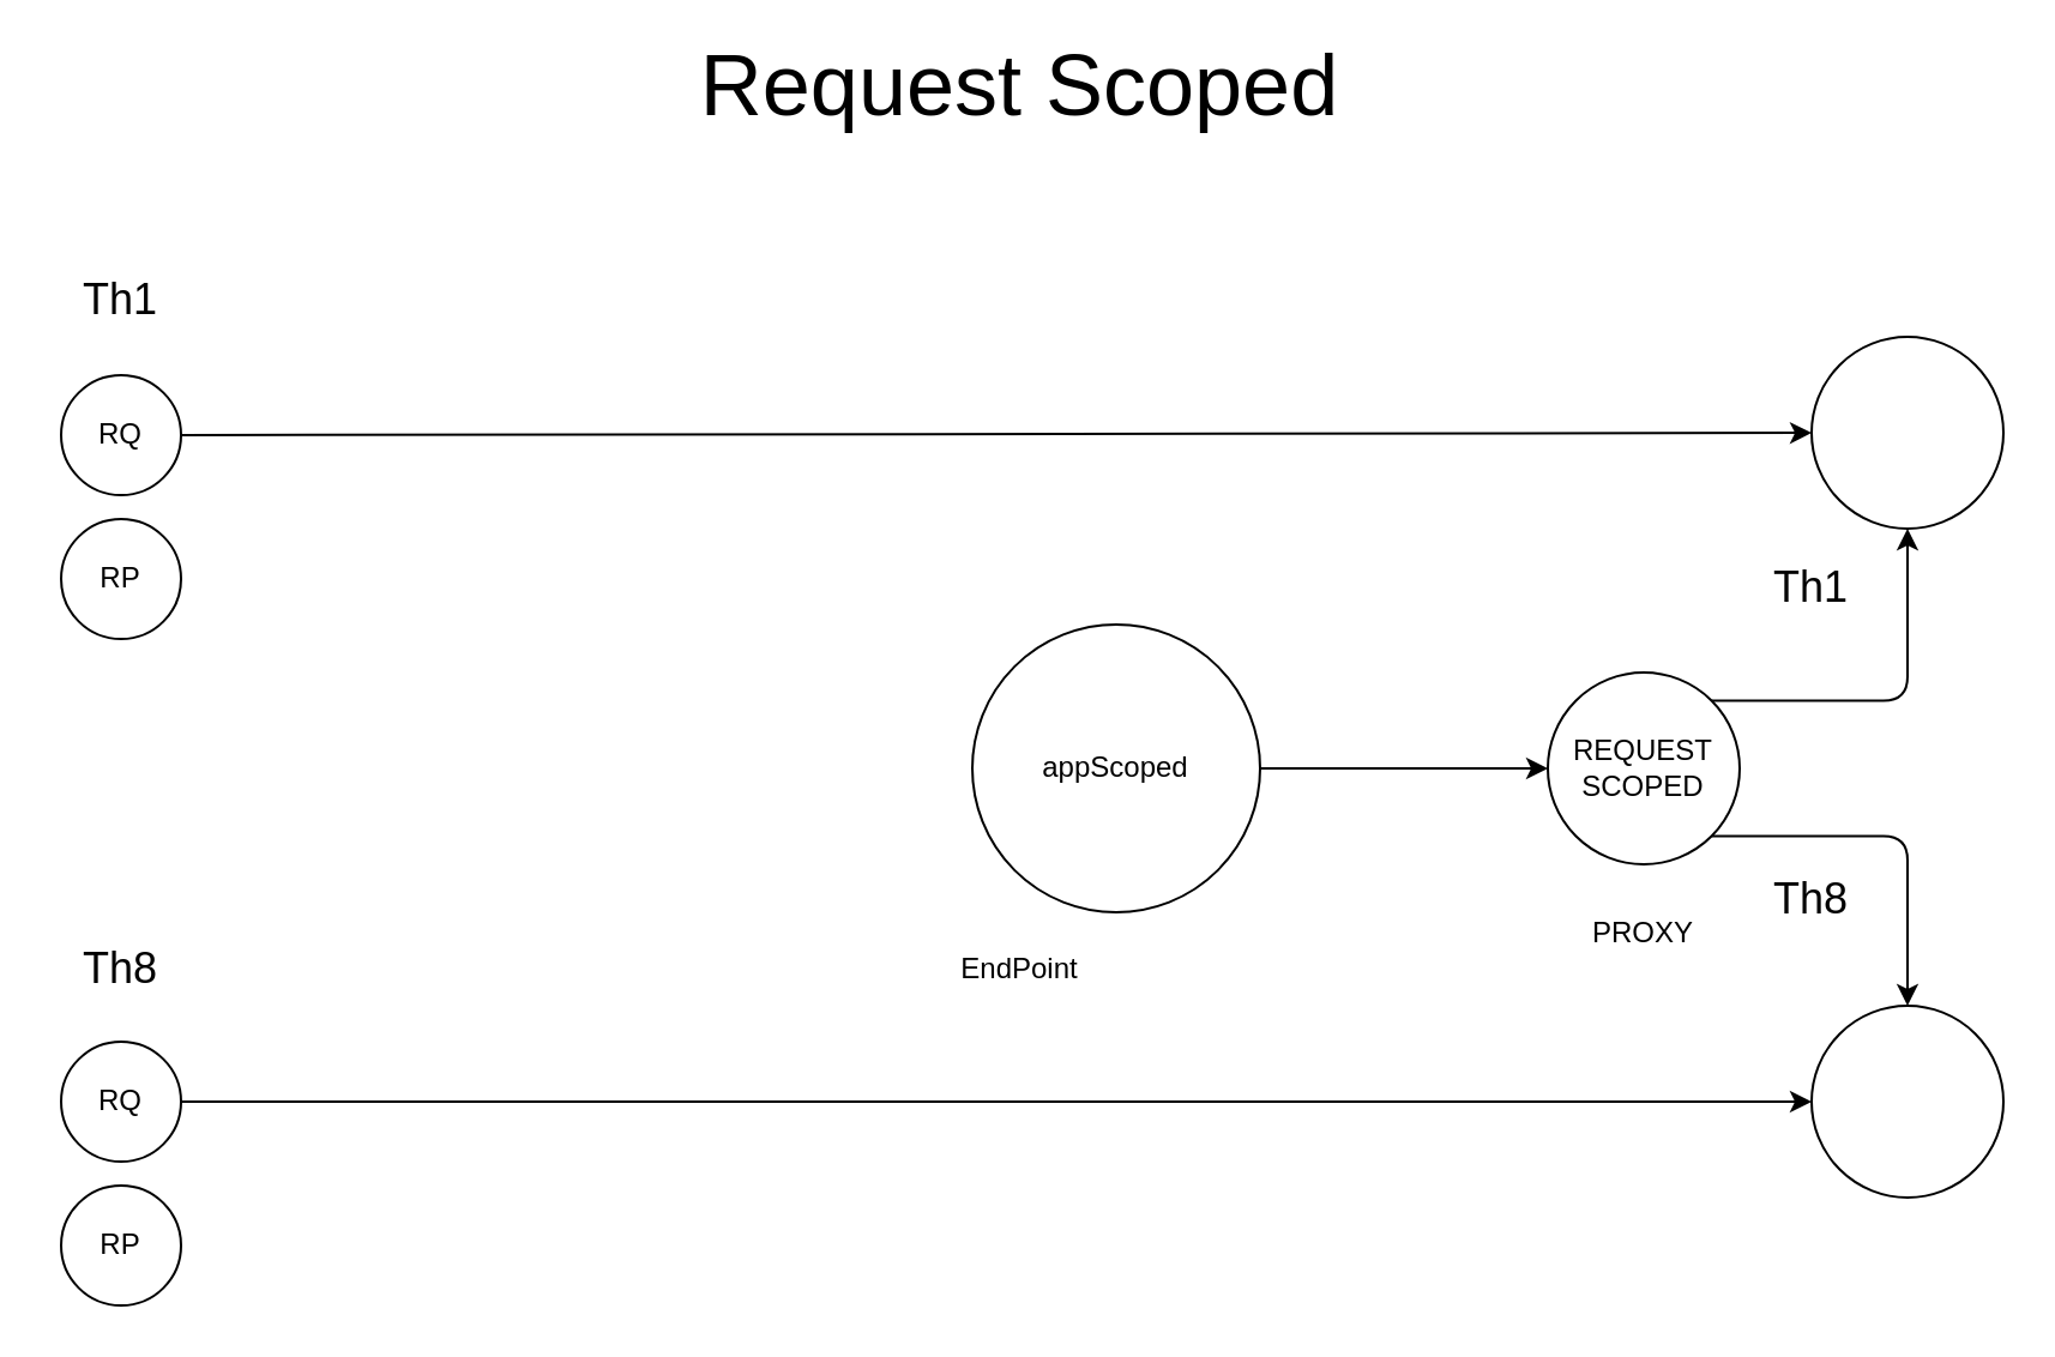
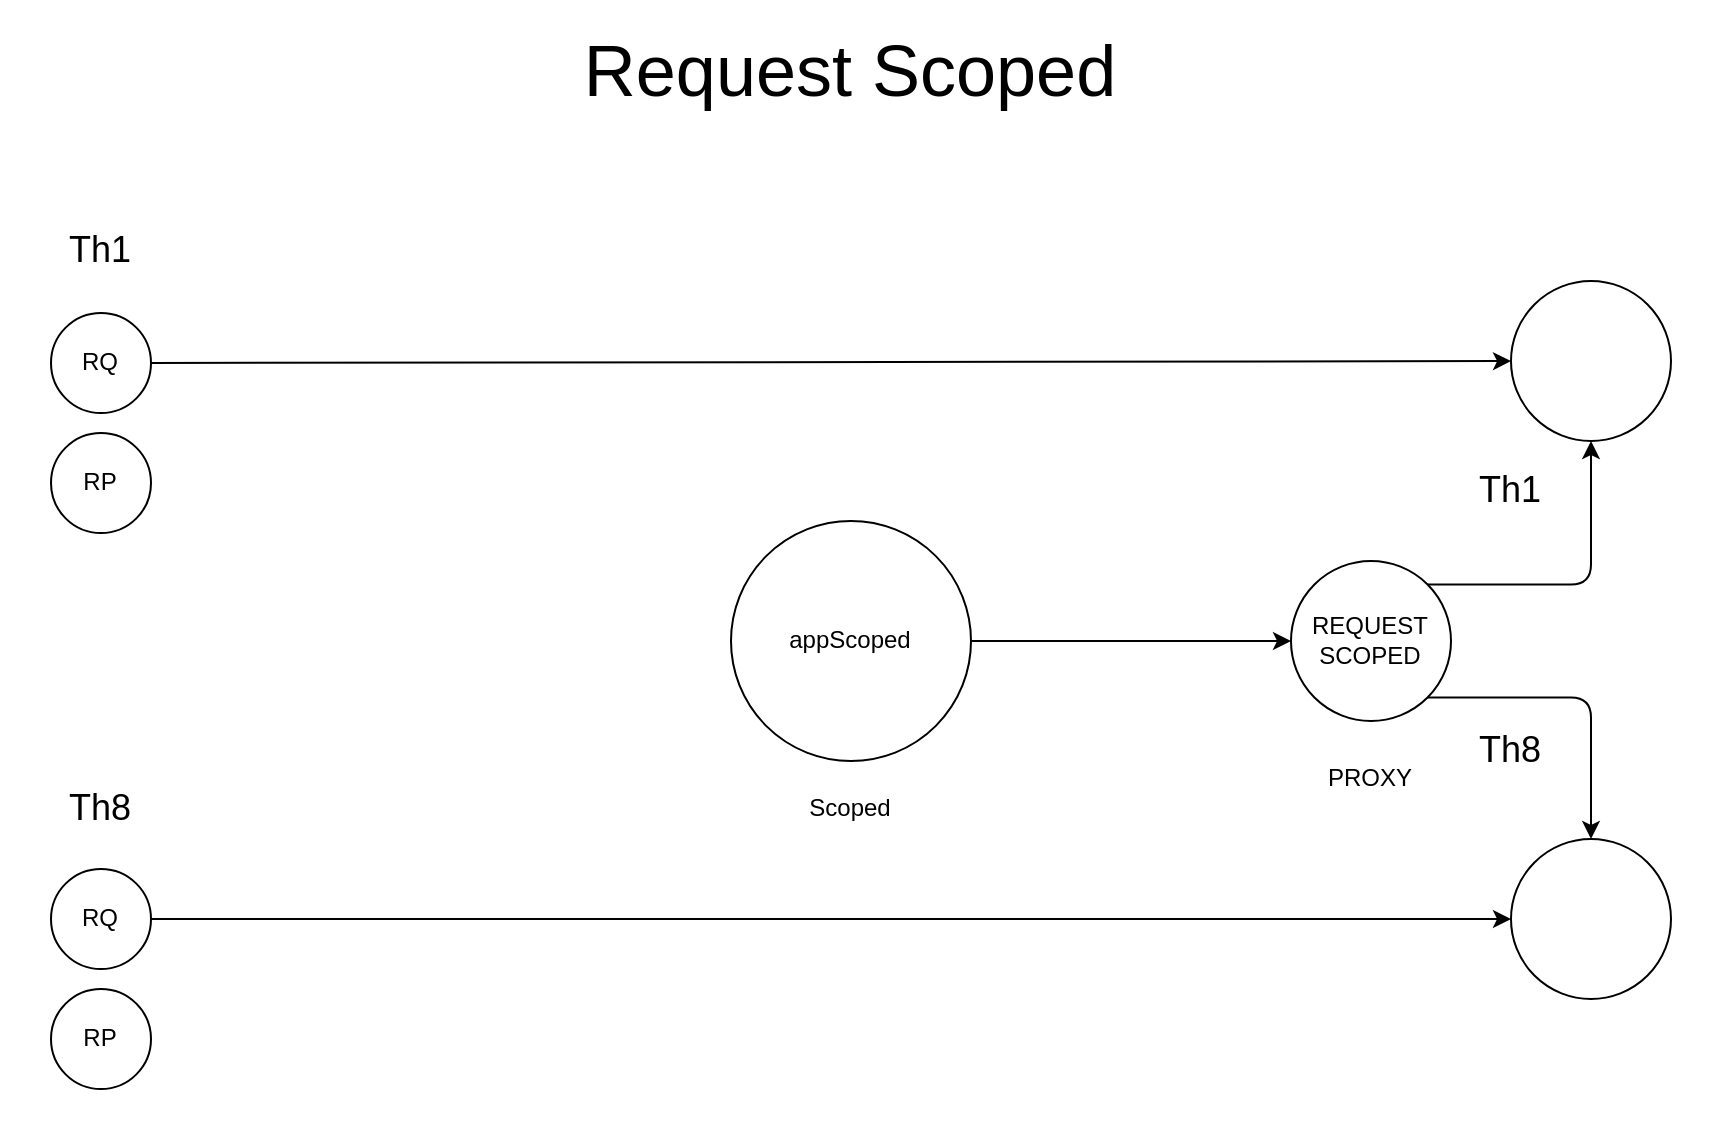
- <mxCell id="3" value="appScoped" style="ellipse;whiteSpace=wrap;html=1;aspect=fixed;" parent="1" vertex="1"><mxGeometry x="405" y="260" width="120" height="120" as="geometry" /></mxCell>
+ <mxCell id="3" value="appScoped" style="ellipse;whiteSpace=wrap;html=1;aspect=fixed;" parent="1" vertex="1"><mxGeometry x="365" y="260" width="120" height="120" as="geometry" /></mxCell>
- <mxCell id="4" value="EndPoint" style="text;html=1;strokeColor=none;fillColor=none;align=center;verticalAlign=middle;whiteSpace=wrap;rounded=0;" parent="1" vertex="1"><mxGeometry x="395" y="389" width="60" height="30" as="geometry" /></mxCell>
+ <mxCell id="4" value="Scoped" style="text;html=1;strokeColor=none;fillColor=none;align=center;verticalAlign=middle;whiteSpace=wrap;rounded=0;" parent="1" vertex="1"><mxGeometry x="395" y="389" width="60" height="30" as="geometry" /></mxCell>
